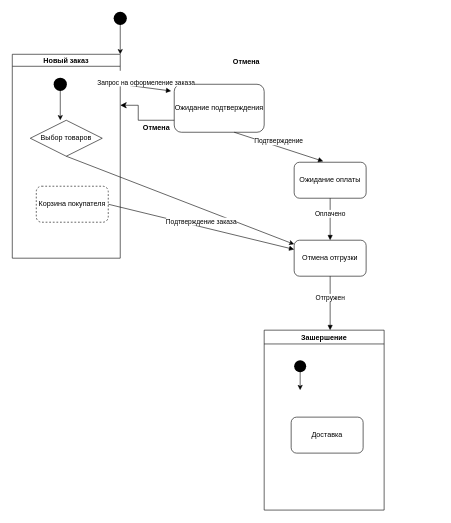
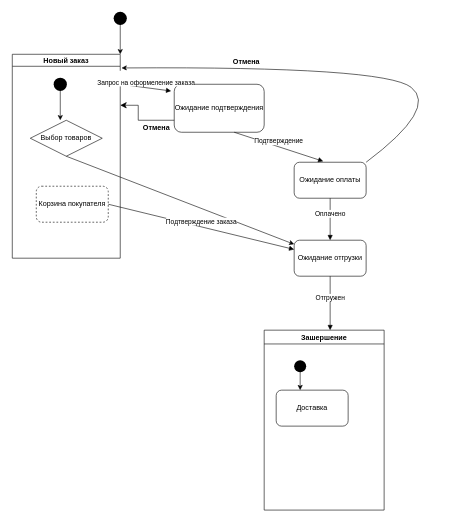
+ <mxCell id="21" value="" style="curved=1;endArrow=classic;html=1;rounded=0;exitX=1;exitY=0;exitDx=0;exitDy=0;entryX=1.012;entryY=0.067;entryDx=0;entryDy=0;entryPerimeter=0;" edge="1" parent="1" source="12" target="4"><mxGeometry width="50" height="50" relative="1" as="geometry"><mxPoint x="680" y="180" as="sourcePoint" /><mxPoint x="200" y="130" as="targetPoint" /><Array as="points"><mxPoint x="730" y="180" /><mxPoint x="640" y="110" /></Array></mxGeometry></mxCell>
- <mxCell id="13" value="Отмена отгрузки" style="rounded=1;whiteSpace=wrap;html=1;" vertex="1" parent="1"><mxGeometry x="490" y="400" width="120" height="60" as="geometry" /></mxCell>
+ <mxCell id="13" value="Ожидание отгрузки" style="rounded=1;whiteSpace=wrap;html=1;" vertex="1" parent="1"><mxGeometry x="490" y="400" width="120" height="60" as="geometry" /></mxCell>
- <mxCell id="20" value="Доставка" style="rounded=1;whiteSpace=wrap;html=1;" vertex="1" parent="17"><mxGeometry x="45" y="145" width="120" height="60" as="geometry" /></mxCell>
+ <mxCell id="20" value="Доставка" style="rounded=1;whiteSpace=wrap;html=1;" vertex="1" parent="17"><mxGeometry x="20" y="100" width="120" height="60" as="geometry" /></mxCell>
